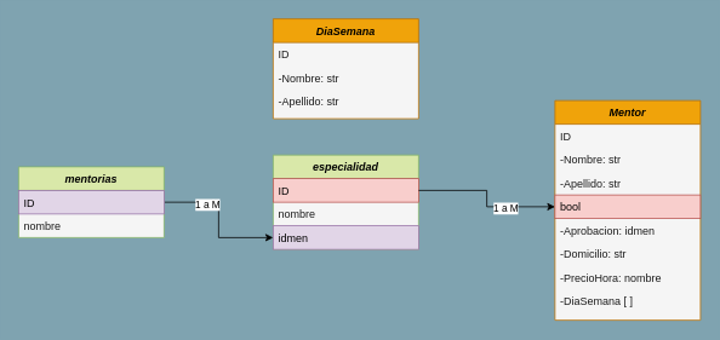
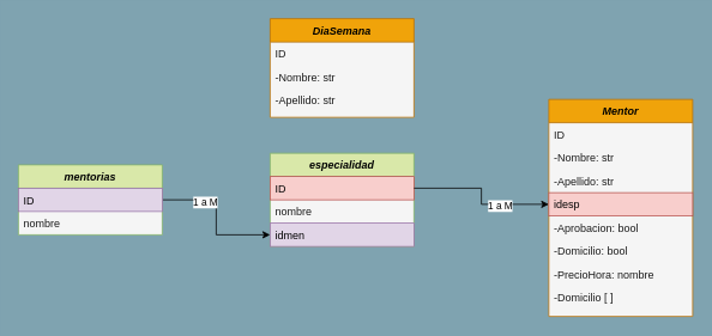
- <mxCell id="6" value="bool" style="text;align=left;verticalAlign=top;spacingLeft=4;spacingRight=4;overflow=hidden;rotatable=0;points=[[0,0.5],[1,0.5]];portConstraint=eastwest;rounded=0;shadow=0;html=0;labelBackgroundColor=none;fillColor=#f8cecc;strokeColor=#b85450;" parent="2" vertex="1"><mxGeometry y="104" width="160" height="26" as="geometry" /></mxCell>
+ <mxCell id="6" value="idesp" style="text;align=left;verticalAlign=top;spacingLeft=4;spacingRight=4;overflow=hidden;rotatable=0;points=[[0,0.5],[1,0.5]];portConstraint=eastwest;rounded=0;shadow=0;html=0;labelBackgroundColor=none;fillColor=#f8cecc;strokeColor=#b85450;" parent="2" vertex="1"><mxGeometry y="104" width="160" height="26" as="geometry" /></mxCell>
- <mxCell id="7" value="-Aprobacion: idmen" style="text;align=left;verticalAlign=top;spacingLeft=4;spacingRight=4;overflow=hidden;rotatable=0;points=[[0,0.5],[1,0.5]];portConstraint=eastwest;rounded=0;shadow=0;html=0;labelBackgroundColor=none;fontColor=#1A1A1A;" parent="2" vertex="1"><mxGeometry y="130" width="160" height="26" as="geometry" /></mxCell>
+ <mxCell id="7" value="-Aprobacion: bool" style="text;align=left;verticalAlign=top;spacingLeft=4;spacingRight=4;overflow=hidden;rotatable=0;points=[[0,0.5],[1,0.5]];portConstraint=eastwest;rounded=0;shadow=0;html=0;labelBackgroundColor=none;fontColor=#1A1A1A;" parent="2" vertex="1"><mxGeometry y="130" width="160" height="26" as="geometry" /></mxCell>
- <mxCell id="8" value="-Domicilio: str" style="text;align=left;verticalAlign=top;spacingLeft=4;spacingRight=4;overflow=hidden;rotatable=0;points=[[0,0.5],[1,0.5]];portConstraint=eastwest;rounded=0;shadow=0;html=0;labelBackgroundColor=none;fontColor=#1A1A1A;" parent="2" vertex="1"><mxGeometry y="156" width="160" height="26" as="geometry" /></mxCell>
+ <mxCell id="8" value="-Domicilio: bool" style="text;align=left;verticalAlign=top;spacingLeft=4;spacingRight=4;overflow=hidden;rotatable=0;points=[[0,0.5],[1,0.5]];portConstraint=eastwest;rounded=0;shadow=0;html=0;labelBackgroundColor=none;fontColor=#1A1A1A;" parent="2" vertex="1"><mxGeometry y="156" width="160" height="26" as="geometry" /></mxCell>
- <mxCell id="10" value="-DiaSemana [ ]" style="text;align=left;verticalAlign=top;spacingLeft=4;spacingRight=4;overflow=hidden;rotatable=0;points=[[0,0.5],[1,0.5]];portConstraint=eastwest;rounded=0;shadow=0;html=0;labelBackgroundColor=none;fontColor=#1A1A1A;swimlaneFillColor=default;" parent="2" vertex="1"><mxGeometry y="208" width="160" height="26" as="geometry" /></mxCell>
+ <mxCell id="10" value="-Domicilio [ ]" style="text;align=left;verticalAlign=top;spacingLeft=4;spacingRight=4;overflow=hidden;rotatable=0;points=[[0,0.5],[1,0.5]];portConstraint=eastwest;rounded=0;shadow=0;html=0;labelBackgroundColor=none;fontColor=#1A1A1A;swimlaneFillColor=default;" parent="2" vertex="1"><mxGeometry y="208" width="160" height="26" as="geometry" /></mxCell>
